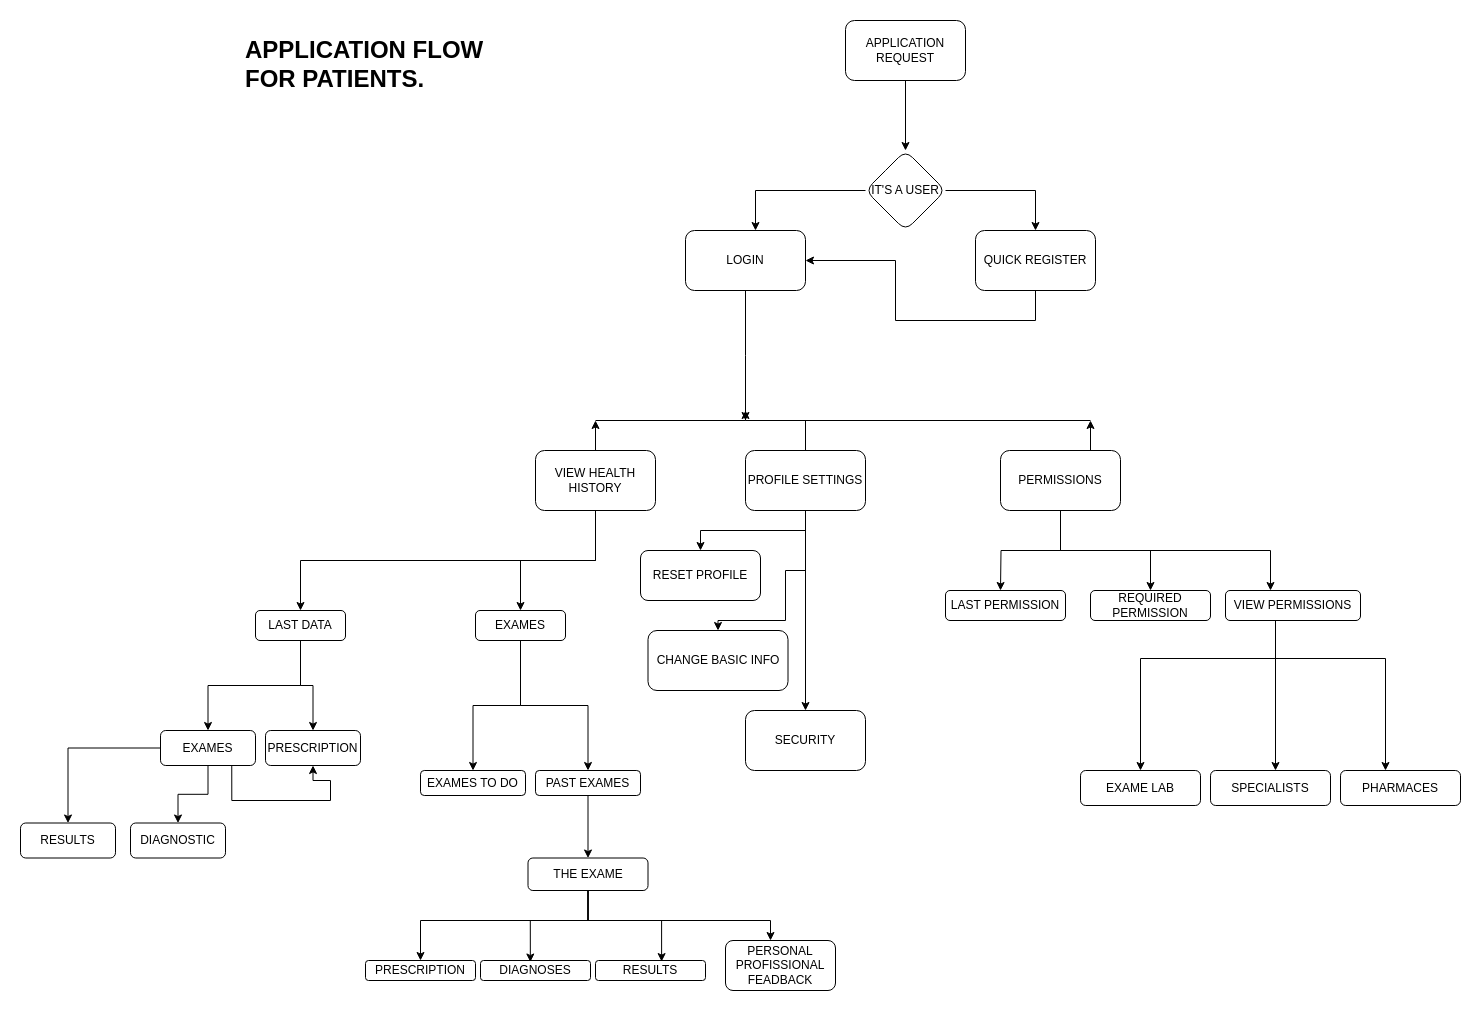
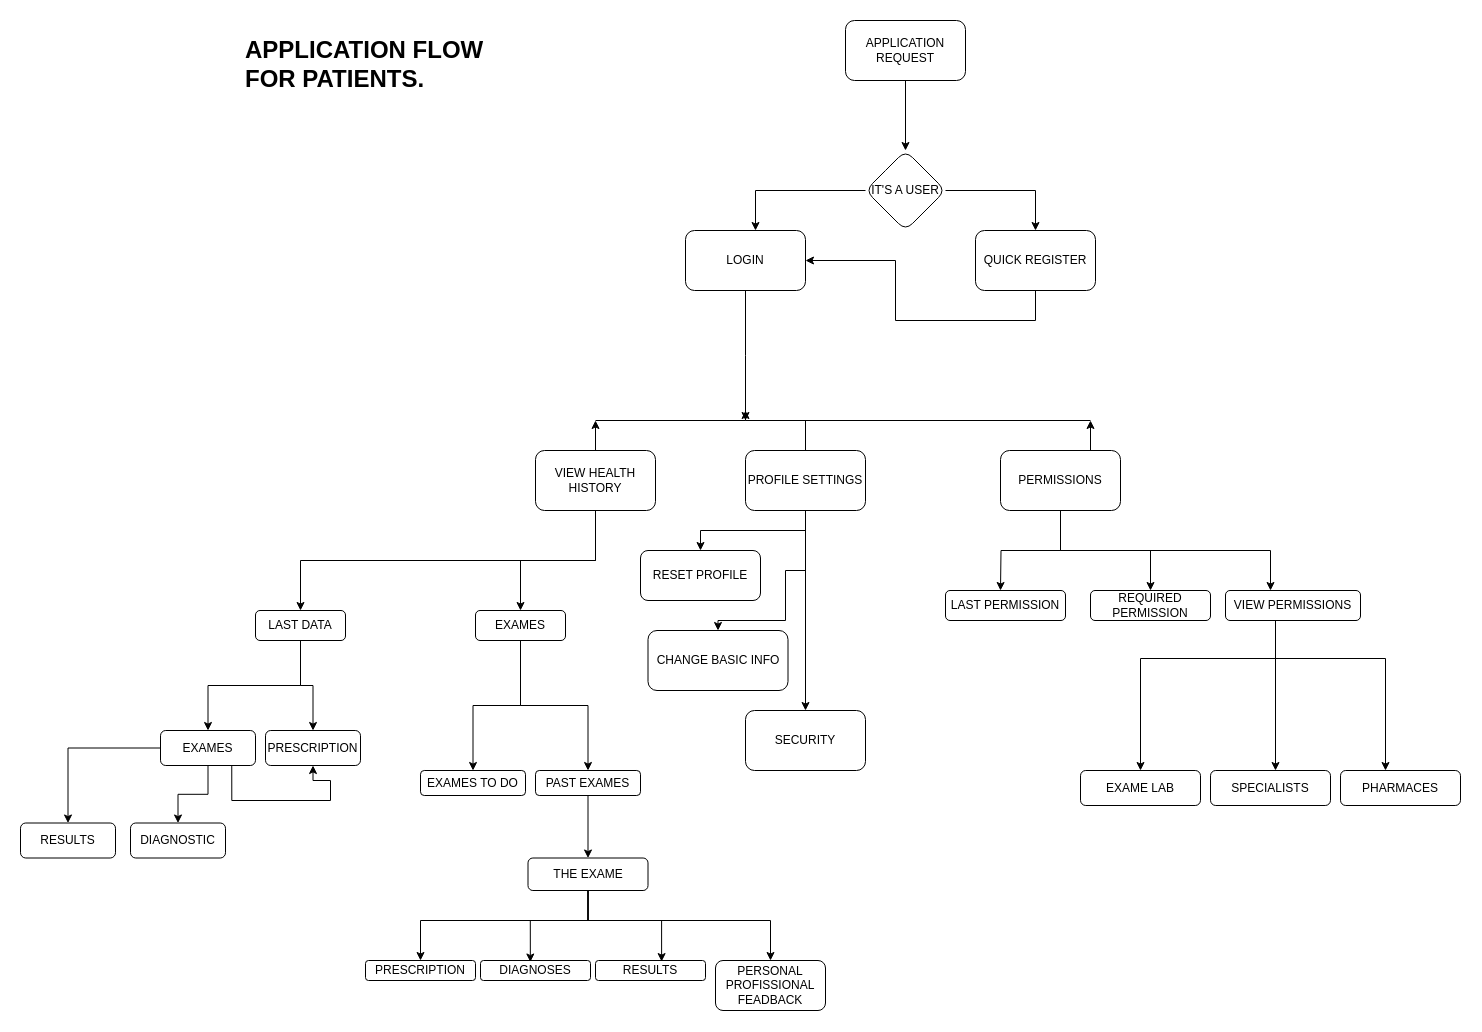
- <mxCell id="54" value="PERSONAL PROFISSIONAL FEADBACK" style="whiteSpace=wrap;html=1;rounded=1;" parent="1" vertex="1"><mxGeometry x="725" y="940" width="110" height="50" as="geometry" /></mxCell>
+ <mxCell id="54" value="PERSONAL PROFISSIONAL FEADBACK" style="whiteSpace=wrap;html=1;rounded=1;" parent="1" vertex="1"><mxGeometry x="715" y="960" width="110" height="50" as="geometry" /></mxCell>
